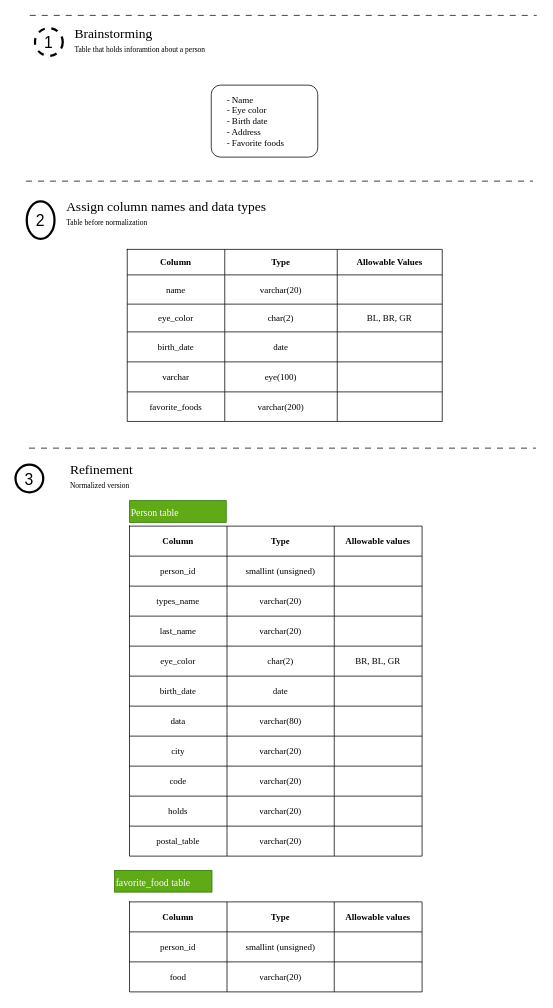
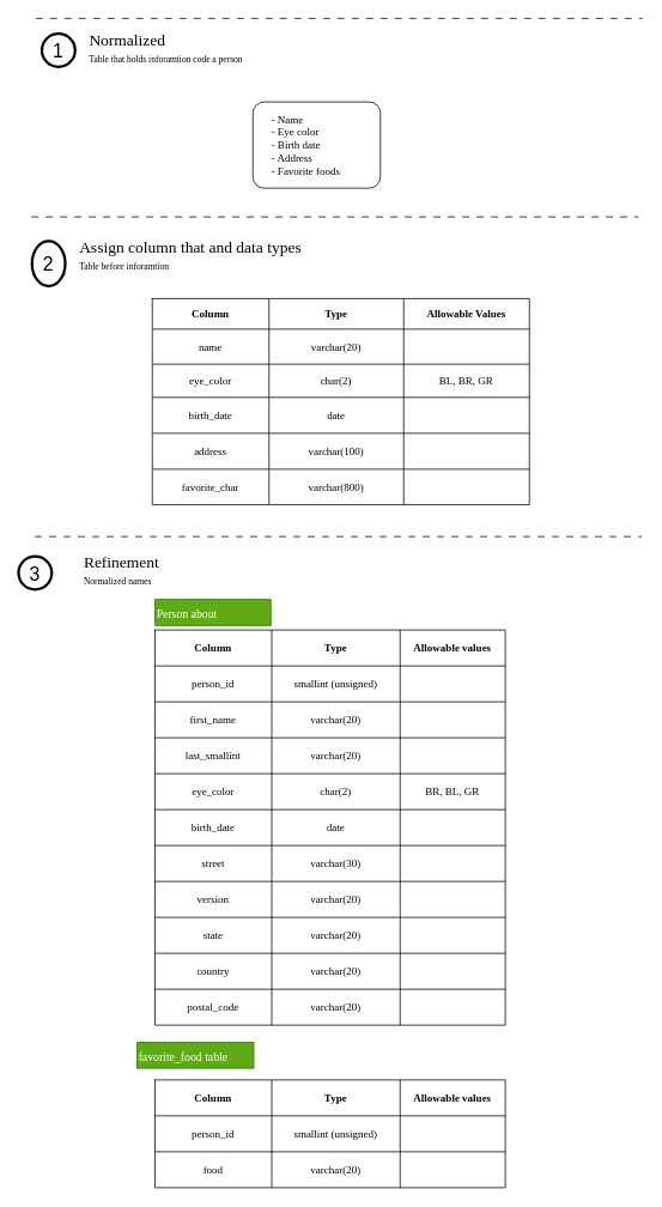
- <mxCell id="29" value="Brainstorming" style="text;strokeColor=none;align=left;fillColor=none;html=1;verticalAlign=middle;whiteSpace=wrap;rounded=0;fontFamily=Shantell Sans;fontSource=https%3A%2F%2Ffonts.googleapis.com%2Fcss%3Ffamily%3DShantell%2BSans;fontSize=18;" parent="1" vertex="1"><mxGeometry x="97" y="29" width="141" height="29" as="geometry" /></mxCell>
+ <mxCell id="29" value="Normalized" style="text;strokeColor=none;align=left;fillColor=none;html=1;verticalAlign=middle;whiteSpace=wrap;rounded=0;fontFamily=Shantell Sans;fontSource=https%3A%2F%2Ffonts.googleapis.com%2Fcss%3Ffamily%3DShantell%2BSans;fontSize=18;" parent="1" vertex="1"><mxGeometry x="97" y="29" width="141" height="29" as="geometry" /></mxCell>
- <mxCell id="28" value="&lt;font style=&quot;font-size: 21px;&quot;&gt;1&lt;/font&gt;" style="ellipse;whiteSpace=wrap;html=1;aspect=fixed;strokeWidth=3;dashed=1;" parent="1" vertex="1"><mxGeometry x="46" y="37" width="37" height="37" as="geometry" /></mxCell>
+ <mxCell id="28" value="&lt;font style=&quot;font-size: 21px;&quot;&gt;1&lt;/font&gt;" style="ellipse;whiteSpace=wrap;html=1;aspect=fixed;strokeWidth=3;" parent="1" vertex="1"><mxGeometry x="46" y="37" width="37" height="37" as="geometry" /></mxCell>
- <mxCell id="30" value="Table that holds inforamtion about a person" style="text;strokeColor=none;align=left;fillColor=none;html=1;verticalAlign=middle;whiteSpace=wrap;rounded=0;fontFamily=Shantell Sans;fontSource=https%3A%2F%2Ffonts.googleapis.com%2Fcss%3Ffamily%3DShantell%2BSans;fontSize=10;fontColor=light-dark(#000000,#C3ABD0);" parent="1" vertex="1"><mxGeometry x="97" y="50" width="248" height="29" as="geometry" /></mxCell>
+ <mxCell id="30" value="Table that holds inforamtion code a person" style="text;strokeColor=none;align=left;fillColor=none;html=1;verticalAlign=middle;whiteSpace=wrap;rounded=0;fontFamily=Shantell Sans;fontSource=https%3A%2F%2Ffonts.googleapis.com%2Fcss%3Ffamily%3DShantell%2BSans;fontSize=10;fontColor=light-dark(#000000,#C3ABD0);" parent="1" vertex="1"><mxGeometry x="97" y="50" width="248" height="29" as="geometry" /></mxCell>
- <mxCell id="36" value="Assign column names and data types" style="text;strokeColor=none;align=left;fillColor=none;html=1;verticalAlign=middle;whiteSpace=wrap;rounded=0;fontFamily=Shantell Sans;fontSource=https%3A%2F%2Ffonts.googleapis.com%2Fcss%3Ffamily%3DShantell%2BSans;fontSize=18;" parent="1" vertex="1"><mxGeometry x="86" y="260" width="360" height="29" as="geometry" /></mxCell>
+ <mxCell id="36" value="Assign column that and data types" style="text;strokeColor=none;align=left;fillColor=none;html=1;verticalAlign=middle;whiteSpace=wrap;rounded=0;fontFamily=Shantell Sans;fontSource=https%3A%2F%2Ffonts.googleapis.com%2Fcss%3Ffamily%3DShantell%2BSans;fontSize=18;" parent="1" vertex="1"><mxGeometry x="86" y="260" width="360" height="29" as="geometry" /></mxCell>
- <mxCell id="37" value="Table before normalization" style="text;strokeColor=none;align=left;fillColor=none;html=1;verticalAlign=middle;whiteSpace=wrap;rounded=0;fontFamily=Shantell Sans;fontSource=https%3A%2F%2Ffonts.googleapis.com%2Fcss%3Ffamily%3DShantell%2BSans;fontSize=10;fontColor=light-dark(#000000,#C3ABD0);" parent="1" vertex="1"><mxGeometry x="86" y="281" width="248" height="29" as="geometry" /></mxCell>
+ <mxCell id="37" value="Table before inforamtion" style="text;strokeColor=none;align=left;fillColor=none;html=1;verticalAlign=middle;whiteSpace=wrap;rounded=0;fontFamily=Shantell Sans;fontSource=https%3A%2F%2Ffonts.googleapis.com%2Fcss%3Ffamily%3DShantell%2BSans;fontSize=10;fontColor=light-dark(#000000,#C3ABD0);" parent="1" vertex="1"><mxGeometry x="86" y="281" width="248" height="29" as="geometry" /></mxCell>
- <mxCell id="20" value="varchar" style="shape=partialRectangle;html=1;whiteSpace=wrap;connectable=0;strokeColor=inherit;overflow=hidden;fillColor=none;top=0;left=0;bottom=0;right=0;pointerEvents=1;fontFamily=Shantell Sans;fontSource=https%3A%2F%2Ffonts.googleapis.com%2Fcss%3Ffamily%3DShantell%2BSans;" parent="19" vertex="1"><mxGeometry width="130" height="40" as="geometry"><mxRectangle width="130" height="40" as="alternateBounds" /></mxGeometry></mxCell>
+ <mxCell id="20" value="address" style="shape=partialRectangle;html=1;whiteSpace=wrap;connectable=0;strokeColor=inherit;overflow=hidden;fillColor=none;top=0;left=0;bottom=0;right=0;pointerEvents=1;fontFamily=Shantell Sans;fontSource=https%3A%2F%2Ffonts.googleapis.com%2Fcss%3Ffamily%3DShantell%2BSans;" parent="19" vertex="1"><mxGeometry width="130" height="40" as="geometry"><mxRectangle width="130" height="40" as="alternateBounds" /></mxGeometry></mxCell>
- <mxCell id="21" value="eye(100)" style="shape=partialRectangle;html=1;whiteSpace=wrap;connectable=0;strokeColor=inherit;overflow=hidden;fillColor=none;top=0;left=0;bottom=0;right=0;pointerEvents=1;fontFamily=Shantell Sans;fontSource=https%3A%2F%2Ffonts.googleapis.com%2Fcss%3Ffamily%3DShantell%2BSans;" parent="19" vertex="1"><mxGeometry x="130" width="150" height="40" as="geometry"><mxRectangle width="150" height="40" as="alternateBounds" /></mxGeometry></mxCell>
+ <mxCell id="21" value="varchar(100)" style="shape=partialRectangle;html=1;whiteSpace=wrap;connectable=0;strokeColor=inherit;overflow=hidden;fillColor=none;top=0;left=0;bottom=0;right=0;pointerEvents=1;fontFamily=Shantell Sans;fontSource=https%3A%2F%2Ffonts.googleapis.com%2Fcss%3Ffamily%3DShantell%2BSans;" parent="19" vertex="1"><mxGeometry x="130" width="150" height="40" as="geometry"><mxRectangle width="150" height="40" as="alternateBounds" /></mxGeometry></mxCell>
- <mxCell id="24" value="favorite_foods" style="shape=partialRectangle;html=1;whiteSpace=wrap;connectable=0;strokeColor=inherit;overflow=hidden;fillColor=none;top=0;left=0;bottom=0;right=0;pointerEvents=1;fontFamily=Shantell Sans;fontSource=https%3A%2F%2Ffonts.googleapis.com%2Fcss%3Ffamily%3DShantell%2BSans;" parent="23" vertex="1"><mxGeometry width="130" height="39" as="geometry"><mxRectangle width="130" height="39" as="alternateBounds" /></mxGeometry></mxCell>
+ <mxCell id="24" value="favorite_char" style="shape=partialRectangle;html=1;whiteSpace=wrap;connectable=0;strokeColor=inherit;overflow=hidden;fillColor=none;top=0;left=0;bottom=0;right=0;pointerEvents=1;fontFamily=Shantell Sans;fontSource=https%3A%2F%2Ffonts.googleapis.com%2Fcss%3Ffamily%3DShantell%2BSans;" parent="23" vertex="1"><mxGeometry width="130" height="39" as="geometry"><mxRectangle width="130" height="39" as="alternateBounds" /></mxGeometry></mxCell>
- <mxCell id="25" value="varchar(200)" style="shape=partialRectangle;html=1;whiteSpace=wrap;connectable=0;strokeColor=inherit;overflow=hidden;fillColor=none;top=0;left=0;bottom=0;right=0;pointerEvents=1;fontFamily=Shantell Sans;fontSource=https%3A%2F%2Ffonts.googleapis.com%2Fcss%3Ffamily%3DShantell%2BSans;" parent="23" vertex="1"><mxGeometry x="130" width="150" height="39" as="geometry"><mxRectangle width="150" height="39" as="alternateBounds" /></mxGeometry></mxCell>
+ <mxCell id="25" value="varchar(800)" style="shape=partialRectangle;html=1;whiteSpace=wrap;connectable=0;strokeColor=inherit;overflow=hidden;fillColor=none;top=0;left=0;bottom=0;right=0;pointerEvents=1;fontFamily=Shantell Sans;fontSource=https%3A%2F%2Ffonts.googleapis.com%2Fcss%3Ffamily%3DShantell%2BSans;" parent="23" vertex="1"><mxGeometry x="130" width="150" height="39" as="geometry"><mxRectangle width="150" height="39" as="alternateBounds" /></mxGeometry></mxCell>
- <mxCell id="41" value="Normalized version" style="text;strokeColor=none;align=left;fillColor=none;html=1;verticalAlign=middle;whiteSpace=wrap;rounded=0;fontFamily=Shantell Sans;fontSource=https%3A%2F%2Ffonts.googleapis.com%2Fcss%3Ffamily%3DShantell%2BSans;fontSize=10;fontColor=light-dark(#000000,#C3ABD0);" parent="1" vertex="1"><mxGeometry x="91" y="632" width="248" height="29" as="geometry" /></mxCell>
+ <mxCell id="41" value="Normalized names" style="text;strokeColor=none;align=left;fillColor=none;html=1;verticalAlign=middle;whiteSpace=wrap;rounded=0;fontFamily=Shantell Sans;fontSource=https%3A%2F%2Ffonts.googleapis.com%2Fcss%3Ffamily%3DShantell%2BSans;fontSize=10;fontColor=light-dark(#000000,#C3ABD0);" parent="1" vertex="1"><mxGeometry x="91" y="632" width="248" height="29" as="geometry" /></mxCell>
- <mxCell id="87" value="&lt;font style=&quot;font-size: 13px;&quot;&gt;Person table&lt;/font&gt;" style="text;strokeColor=#2D7600;align=left;fillColor=#60a917;html=1;verticalAlign=middle;whiteSpace=wrap;rounded=0;fontFamily=Shantell Sans;fontSource=https%3A%2F%2Ffonts.googleapis.com%2Fcss%3Ffamily%3DShantell%2BSans;fontSize=18;fontStyle=0;fontColor=#ffffff;" parent="1" vertex="1"><mxGeometry x="172" y="667" width="129" height="29" as="geometry" /></mxCell>
+ <mxCell id="87" value="&lt;font style=&quot;font-size: 13px;&quot;&gt;Person about&lt;/font&gt;" style="text;strokeColor=#2D7600;align=left;fillColor=#60a917;html=1;verticalAlign=middle;whiteSpace=wrap;rounded=0;fontFamily=Shantell Sans;fontSource=https%3A%2F%2Ffonts.googleapis.com%2Fcss%3Ffamily%3DShantell%2BSans;fontSize=18;fontStyle=0;fontColor=#ffffff;" parent="1" vertex="1"><mxGeometry x="172" y="667" width="129" height="29" as="geometry" /></mxCell>
- <mxCell id="52" value="types_name" style="shape=partialRectangle;html=1;whiteSpace=wrap;connectable=0;strokeColor=inherit;overflow=hidden;fillColor=none;top=0;left=0;bottom=0;right=0;pointerEvents=1;align=center;verticalAlign=middle;fontFamily=Shantell Sans;fontSize=12;fontColor=default;fontSource=https%3A%2F%2Ffonts.googleapis.com%2Fcss%3Ffamily%3DShantell%2BSans;" parent="51" vertex="1"><mxGeometry width="130" height="40" as="geometry"><mxRectangle width="130" height="40" as="alternateBounds" /></mxGeometry></mxCell>
+ <mxCell id="52" value="first_name" style="shape=partialRectangle;html=1;whiteSpace=wrap;connectable=0;strokeColor=inherit;overflow=hidden;fillColor=none;top=0;left=0;bottom=0;right=0;pointerEvents=1;align=center;verticalAlign=middle;fontFamily=Shantell Sans;fontSize=12;fontColor=default;fontSource=https%3A%2F%2Ffonts.googleapis.com%2Fcss%3Ffamily%3DShantell%2BSans;" parent="51" vertex="1"><mxGeometry width="130" height="40" as="geometry"><mxRectangle width="130" height="40" as="alternateBounds" /></mxGeometry></mxCell>
- <mxCell id="56" value="last_name" style="shape=partialRectangle;html=1;whiteSpace=wrap;connectable=0;strokeColor=inherit;overflow=hidden;fillColor=none;top=0;left=0;bottom=0;right=0;pointerEvents=1;align=center;verticalAlign=middle;fontFamily=Shantell Sans;fontSize=12;fontColor=default;fontSource=https%3A%2F%2Ffonts.googleapis.com%2Fcss%3Ffamily%3DShantell%2BSans;" parent="55" vertex="1"><mxGeometry width="130" height="40" as="geometry"><mxRectangle width="130" height="40" as="alternateBounds" /></mxGeometry></mxCell>
+ <mxCell id="56" value="last_smallint" style="shape=partialRectangle;html=1;whiteSpace=wrap;connectable=0;strokeColor=inherit;overflow=hidden;fillColor=none;top=0;left=0;bottom=0;right=0;pointerEvents=1;align=center;verticalAlign=middle;fontFamily=Shantell Sans;fontSize=12;fontColor=default;fontSource=https%3A%2F%2Ffonts.googleapis.com%2Fcss%3Ffamily%3DShantell%2BSans;" parent="55" vertex="1"><mxGeometry width="130" height="40" as="geometry"><mxRectangle width="130" height="40" as="alternateBounds" /></mxGeometry></mxCell>
- <mxCell id="68" value="data" style="shape=partialRectangle;html=1;whiteSpace=wrap;connectable=0;strokeColor=inherit;overflow=hidden;fillColor=none;top=0;left=0;bottom=0;right=0;pointerEvents=1;align=center;verticalAlign=middle;fontFamily=Shantell Sans;fontSize=12;fontColor=default;fontSource=https%3A%2F%2Ffonts.googleapis.com%2Fcss%3Ffamily%3DShantell%2BSans;" parent="67" vertex="1"><mxGeometry width="130" height="40" as="geometry"><mxRectangle width="130" height="40" as="alternateBounds" /></mxGeometry></mxCell>
+ <mxCell id="68" value="street" style="shape=partialRectangle;html=1;whiteSpace=wrap;connectable=0;strokeColor=inherit;overflow=hidden;fillColor=none;top=0;left=0;bottom=0;right=0;pointerEvents=1;align=center;verticalAlign=middle;fontFamily=Shantell Sans;fontSize=12;fontColor=default;fontSource=https%3A%2F%2Ffonts.googleapis.com%2Fcss%3Ffamily%3DShantell%2BSans;" parent="67" vertex="1"><mxGeometry width="130" height="40" as="geometry"><mxRectangle width="130" height="40" as="alternateBounds" /></mxGeometry></mxCell>
- <mxCell id="69" value="varchar(80)" style="shape=partialRectangle;html=1;whiteSpace=wrap;connectable=0;strokeColor=inherit;overflow=hidden;fillColor=none;top=0;left=0;bottom=0;right=0;pointerEvents=1;align=center;verticalAlign=middle;fontFamily=Shantell Sans;fontSize=12;fontColor=default;fontSource=https%3A%2F%2Ffonts.googleapis.com%2Fcss%3Ffamily%3DShantell%2BSans;" parent="67" vertex="1"><mxGeometry x="130" width="143" height="40" as="geometry"><mxRectangle width="143" height="40" as="alternateBounds" /></mxGeometry></mxCell>
+ <mxCell id="69" value="varchar(30)" style="shape=partialRectangle;html=1;whiteSpace=wrap;connectable=0;strokeColor=inherit;overflow=hidden;fillColor=none;top=0;left=0;bottom=0;right=0;pointerEvents=1;align=center;verticalAlign=middle;fontFamily=Shantell Sans;fontSize=12;fontColor=default;fontSource=https%3A%2F%2Ffonts.googleapis.com%2Fcss%3Ffamily%3DShantell%2BSans;" parent="67" vertex="1"><mxGeometry x="130" width="143" height="40" as="geometry"><mxRectangle width="143" height="40" as="alternateBounds" /></mxGeometry></mxCell>
- <mxCell id="72" value="city" style="shape=partialRectangle;html=1;whiteSpace=wrap;connectable=0;strokeColor=inherit;overflow=hidden;fillColor=none;top=0;left=0;bottom=0;right=0;pointerEvents=1;align=center;verticalAlign=middle;fontFamily=Shantell Sans;fontSize=12;fontColor=default;fontSource=https%3A%2F%2Ffonts.googleapis.com%2Fcss%3Ffamily%3DShantell%2BSans;" parent="71" vertex="1"><mxGeometry width="130" height="40" as="geometry"><mxRectangle width="130" height="40" as="alternateBounds" /></mxGeometry></mxCell>
+ <mxCell id="72" value="version" style="shape=partialRectangle;html=1;whiteSpace=wrap;connectable=0;strokeColor=inherit;overflow=hidden;fillColor=none;top=0;left=0;bottom=0;right=0;pointerEvents=1;align=center;verticalAlign=middle;fontFamily=Shantell Sans;fontSize=12;fontColor=default;fontSource=https%3A%2F%2Ffonts.googleapis.com%2Fcss%3Ffamily%3DShantell%2BSans;" parent="71" vertex="1"><mxGeometry width="130" height="40" as="geometry"><mxRectangle width="130" height="40" as="alternateBounds" /></mxGeometry></mxCell>
- <mxCell id="76" value="code" style="shape=partialRectangle;html=1;whiteSpace=wrap;connectable=0;strokeColor=inherit;overflow=hidden;fillColor=none;top=0;left=0;bottom=0;right=0;pointerEvents=1;align=center;verticalAlign=middle;fontFamily=Shantell Sans;fontSize=12;fontColor=default;fontSource=https%3A%2F%2Ffonts.googleapis.com%2Fcss%3Ffamily%3DShantell%2BSans;" parent="75" vertex="1"><mxGeometry width="130" height="40" as="geometry"><mxRectangle width="130" height="40" as="alternateBounds" /></mxGeometry></mxCell>
+ <mxCell id="76" value="state" style="shape=partialRectangle;html=1;whiteSpace=wrap;connectable=0;strokeColor=inherit;overflow=hidden;fillColor=none;top=0;left=0;bottom=0;right=0;pointerEvents=1;align=center;verticalAlign=middle;fontFamily=Shantell Sans;fontSize=12;fontColor=default;fontSource=https%3A%2F%2Ffonts.googleapis.com%2Fcss%3Ffamily%3DShantell%2BSans;" parent="75" vertex="1"><mxGeometry width="130" height="40" as="geometry"><mxRectangle width="130" height="40" as="alternateBounds" /></mxGeometry></mxCell>
- <mxCell id="80" value="holds" style="shape=partialRectangle;html=1;whiteSpace=wrap;connectable=0;strokeColor=inherit;overflow=hidden;fillColor=none;top=0;left=0;bottom=0;right=0;pointerEvents=1;align=center;verticalAlign=middle;fontFamily=Shantell Sans;fontSize=12;fontColor=default;fontSource=https%3A%2F%2Ffonts.googleapis.com%2Fcss%3Ffamily%3DShantell%2BSans;" parent="79" vertex="1"><mxGeometry width="130" height="40" as="geometry"><mxRectangle width="130" height="40" as="alternateBounds" /></mxGeometry></mxCell>
+ <mxCell id="80" value="country" style="shape=partialRectangle;html=1;whiteSpace=wrap;connectable=0;strokeColor=inherit;overflow=hidden;fillColor=none;top=0;left=0;bottom=0;right=0;pointerEvents=1;align=center;verticalAlign=middle;fontFamily=Shantell Sans;fontSize=12;fontColor=default;fontSource=https%3A%2F%2Ffonts.googleapis.com%2Fcss%3Ffamily%3DShantell%2BSans;" parent="79" vertex="1"><mxGeometry width="130" height="40" as="geometry"><mxRectangle width="130" height="40" as="alternateBounds" /></mxGeometry></mxCell>
- <mxCell id="84" value="postal_table" style="shape=partialRectangle;html=1;whiteSpace=wrap;connectable=0;strokeColor=inherit;overflow=hidden;fillColor=none;top=0;left=0;bottom=0;right=0;pointerEvents=1;align=center;verticalAlign=middle;fontFamily=Shantell Sans;fontSize=12;fontColor=default;fontSource=https%3A%2F%2Ffonts.googleapis.com%2Fcss%3Ffamily%3DShantell%2BSans;" parent="83" vertex="1"><mxGeometry width="130" height="40" as="geometry"><mxRectangle width="130" height="40" as="alternateBounds" /></mxGeometry></mxCell>
+ <mxCell id="84" value="postal_code" style="shape=partialRectangle;html=1;whiteSpace=wrap;connectable=0;strokeColor=inherit;overflow=hidden;fillColor=none;top=0;left=0;bottom=0;right=0;pointerEvents=1;align=center;verticalAlign=middle;fontFamily=Shantell Sans;fontSize=12;fontColor=default;fontSource=https%3A%2F%2Ffonts.googleapis.com%2Fcss%3Ffamily%3DShantell%2BSans;" parent="83" vertex="1"><mxGeometry width="130" height="40" as="geometry"><mxRectangle width="130" height="40" as="alternateBounds" /></mxGeometry></mxCell>
